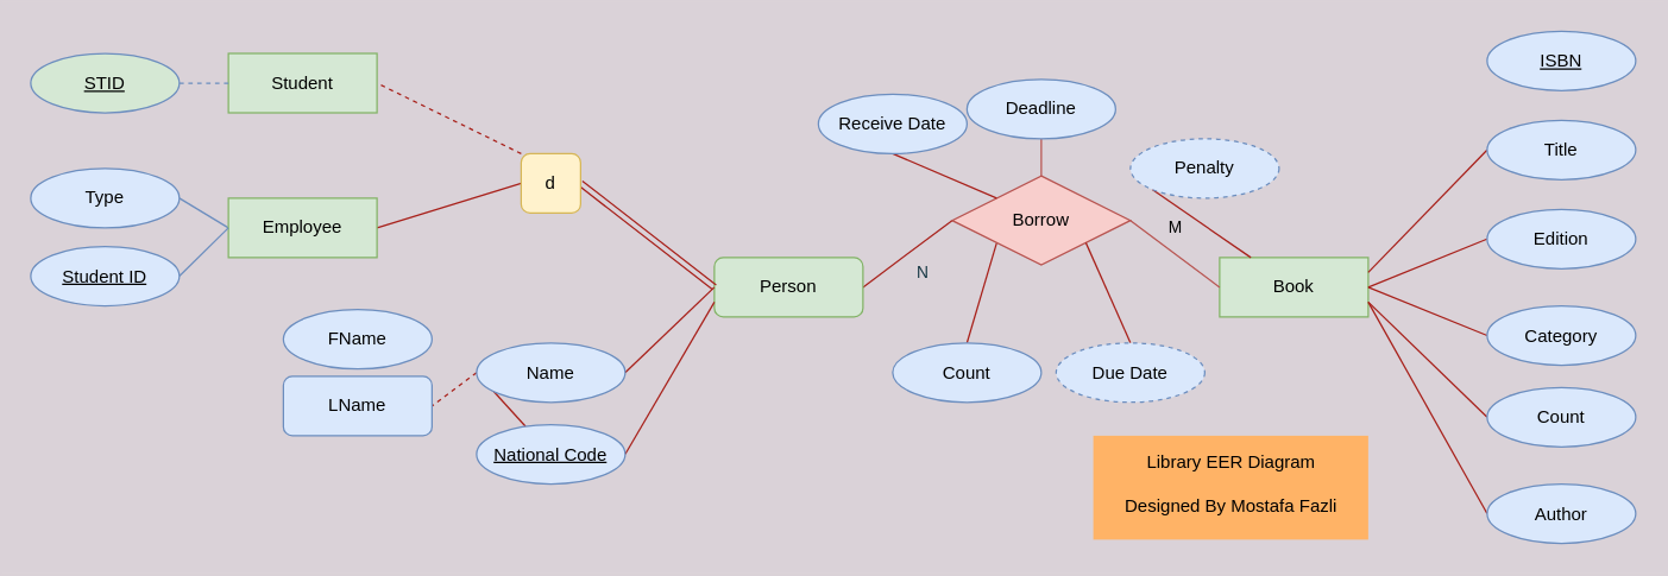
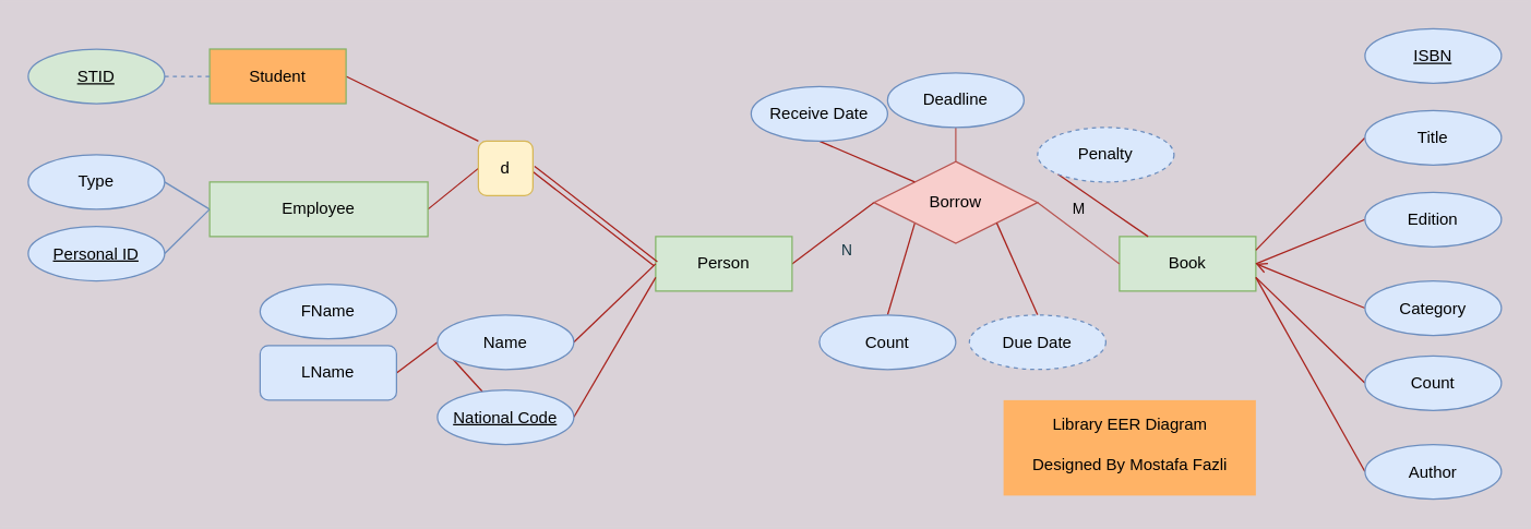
- <mxCell id="32" value="Student" style="whiteSpace=wrap;html=1;align=center;fillColor=#d5e8d4;strokeColor=#82b366;rounded=0;" parent="1" vertex="1"><mxGeometry x="153" y="35.5" width="100" height="40" as="geometry" /></mxCell>
+ <mxCell id="32" value="Student" style="whiteSpace=wrap;html=1;align=center;fillColor=#ffb366;strokeColor=#82b366;rounded=0;" parent="1" vertex="1"><mxGeometry x="153" y="35.5" width="100" height="40" as="geometry" /></mxCell>
- <mxCell id="15" style="edgeStyle=none;orthogonalLoop=1;jettySize=auto;html=1;exitX=0;exitY=0;exitDx=0;exitDy=0;entryX=1;entryY=0.5;entryDx=0;entryDy=0;endArrow=none;endFill=0;strokeColor=#A8201A;fontColor=#143642;rounded=0;labelBackgroundColor=#DAD2D8;dashed=1;" parent="1" source="17" target="32" edge="1"><mxGeometry relative="1" as="geometry" /></mxCell>
+ <mxCell id="15" style="edgeStyle=none;orthogonalLoop=1;jettySize=auto;html=1;exitX=0;exitY=0;exitDx=0;exitDy=0;entryX=1;entryY=0.5;entryDx=0;entryDy=0;endArrow=none;endFill=0;strokeColor=#A8201A;fontColor=#143642;rounded=0;labelBackgroundColor=#DAD2D8;" parent="1" source="17" target="32" edge="1"><mxGeometry relative="1" as="geometry" /></mxCell>
- <mxCell id="34" value="Employee" style="whiteSpace=wrap;html=1;align=center;fillColor=#d5e8d4;strokeColor=#82b366;rounded=0;" parent="1" vertex="1"><mxGeometry x="153" y="133" width="100" height="40" as="geometry" /></mxCell>
+ <mxCell id="34" value="Employee" style="whiteSpace=wrap;html=1;align=center;fillColor=#d5e8d4;strokeColor=#82b366;rounded=0;" parent="1" vertex="1"><mxGeometry x="153" y="133" width="160" height="40" as="geometry" /></mxCell>
- <mxCell id="39" value="Student ID" style="ellipse;whiteSpace=wrap;html=1;align=center;fontStyle=4;fillColor=#dae8fc;strokeColor=#6c8ebf;rounded=0;" parent="1" vertex="1"><mxGeometry x="20" y="165.5" width="100" height="40" as="geometry" /></mxCell>
+ <mxCell id="39" value="Personal ID" style="ellipse;whiteSpace=wrap;html=1;align=center;fontStyle=4;fillColor=#dae8fc;strokeColor=#6c8ebf;rounded=0;" parent="1" vertex="1"><mxGeometry x="20" y="165.5" width="100" height="40" as="geometry" /></mxCell>
- <mxCell id="3" value="Person" style="whiteSpace=wrap;html=1;align=center;fillColor=#d5e8d4;strokeColor=#82b366;rounded=1;" parent="1" vertex="1"><mxGeometry x="480" y="173" width="100" height="40" as="geometry" /></mxCell>
+ <mxCell id="3" value="Person" style="whiteSpace=wrap;html=1;align=center;fillColor=#d5e8d4;strokeColor=#82b366;rounded=0;" parent="1" vertex="1"><mxGeometry x="480" y="173" width="100" height="40" as="geometry" /></mxCell>
- <mxCell id="10" style="edgeStyle=none;orthogonalLoop=1;jettySize=auto;html=1;exitX=0;exitY=0.5;exitDx=0;exitDy=0;entryX=1;entryY=0.5;entryDx=0;entryDy=0;endArrow=none;endFill=0;strokeColor=#A8201A;fontColor=#143642;rounded=0;labelBackgroundColor=#DAD2D8;" parent="1" source="11" target="4" edge="1"><mxGeometry relative="1" as="geometry" /></mxCell>
+ <mxCell id="10" style="edgeStyle=none;orthogonalLoop=1;jettySize=auto;html=1;exitX=0;exitY=0.5;exitDx=0;exitDy=0;entryX=1;entryY=0.5;entryDx=0;entryDy=0;endArrow=open;endFill=0;strokeColor=#A8201A;fontColor=#143642;rounded=0;labelBackgroundColor=#DAD2D8;" parent="1" source="11" target="4" edge="1"><mxGeometry relative="1" as="geometry" /></mxCell>
- <mxCell id="21" style="edgeStyle=none;orthogonalLoop=1;jettySize=auto;html=1;exitX=0;exitY=0.5;exitDx=0;exitDy=0;entryX=1;entryY=0.5;entryDx=0;entryDy=0;endArrow=none;endFill=0;strokeColor=#A8201A;fontColor=#143642;rounded=0;labelBackgroundColor=#DAD2D8;dashed=1;" parent="1" source="23" target="24" edge="1"><mxGeometry relative="1" as="geometry" /></mxCell>
+ <mxCell id="21" style="edgeStyle=none;orthogonalLoop=1;jettySize=auto;html=1;exitX=0;exitY=0.5;exitDx=0;exitDy=0;entryX=1;entryY=0.5;entryDx=0;entryDy=0;endArrow=none;endFill=0;strokeColor=#A8201A;fontColor=#143642;rounded=0;labelBackgroundColor=#DAD2D8;" parent="1" source="23" target="24" edge="1"><mxGeometry relative="1" as="geometry" /></mxCell>
